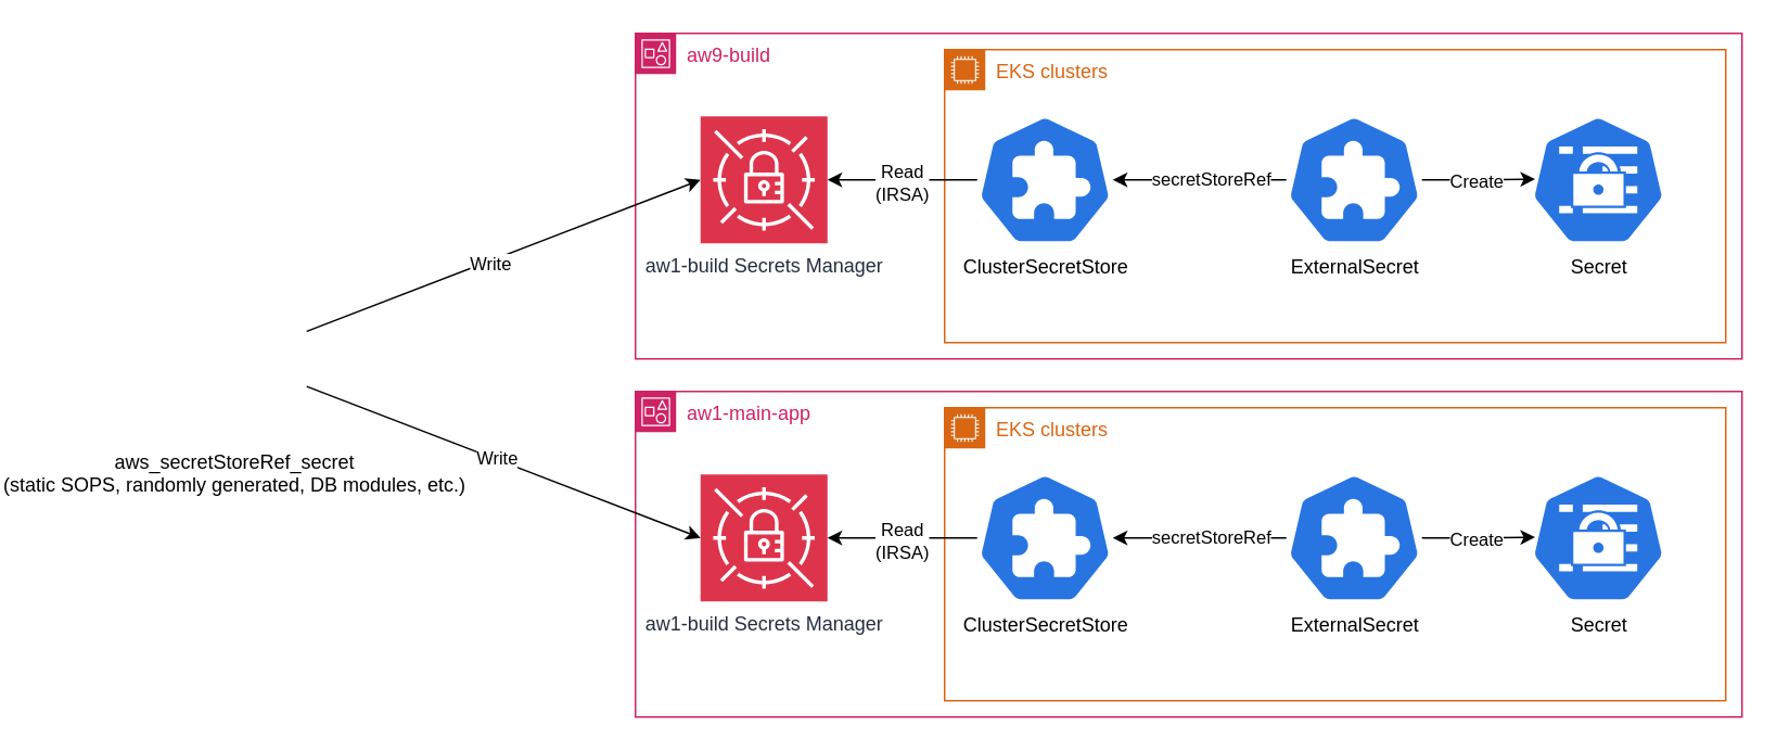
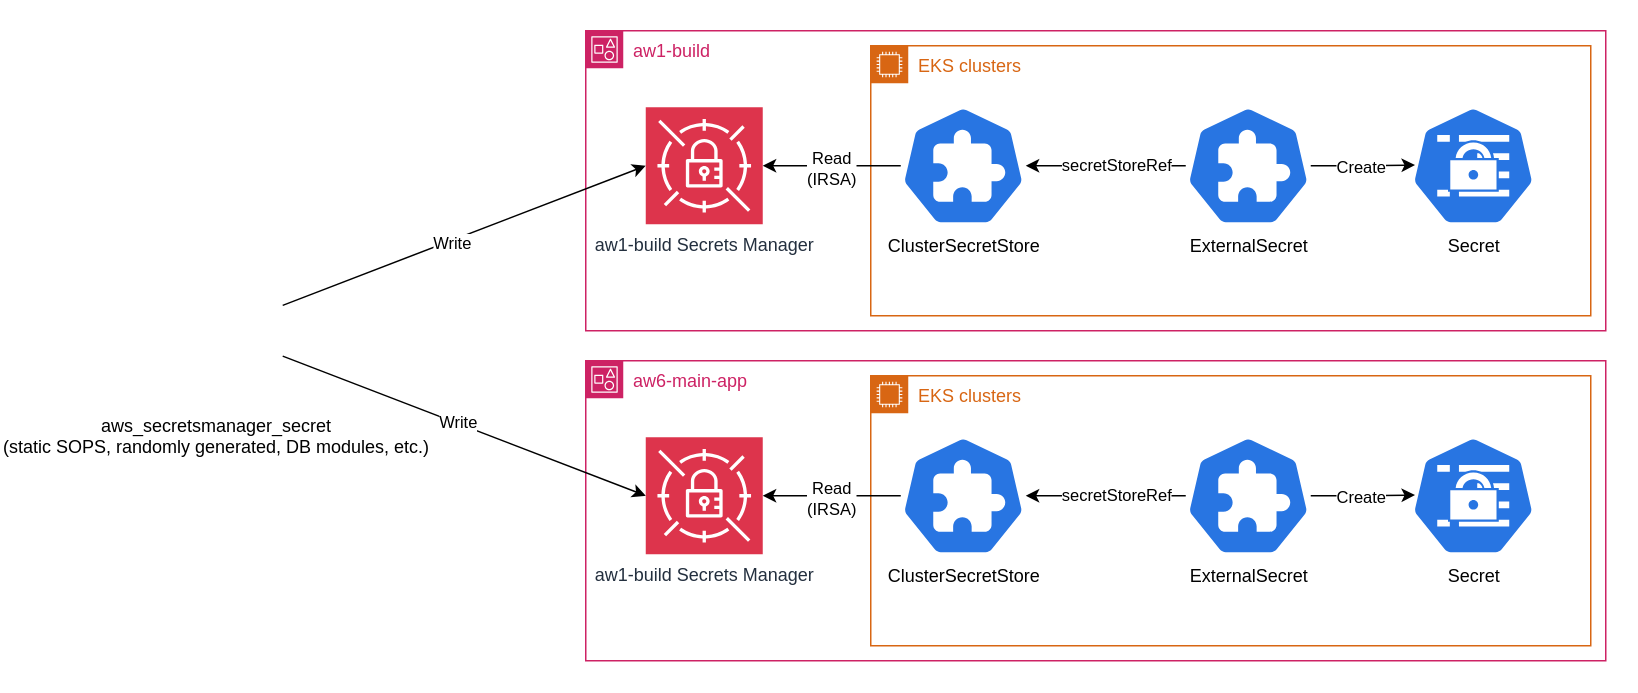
- <mxCell id="2" value="aw9-build" style="points=[[0,0],[0.25,0],[0.5,0],[0.75,0],[1,0],[1,0.25],[1,0.5],[1,0.75],[1,1],[0.75,1],[0.5,1],[0.25,1],[0,1],[0,0.75],[0,0.5],[0,0.25]];outlineConnect=0;gradientColor=none;html=1;whiteSpace=wrap;fontSize=12;fontStyle=0;container=1;pointerEvents=0;collapsible=0;recursiveResize=0;shape=mxgraph.aws4.group;grIcon=mxgraph.aws4.group_account;strokeColor=#CD2264;fillColor=none;verticalAlign=top;align=left;spacingLeft=30;fontColor=#CD2264;dashed=0;" vertex="1" parent="1"><mxGeometry x="310" y="20" width="680" height="200" as="geometry" /></mxCell>
+ <mxCell id="2" value="aw1-build" style="points=[[0,0],[0.25,0],[0.5,0],[0.75,0],[1,0],[1,0.25],[1,0.5],[1,0.75],[1,1],[0.75,1],[0.5,1],[0.25,1],[0,1],[0,0.75],[0,0.5],[0,0.25]];outlineConnect=0;gradientColor=none;html=1;whiteSpace=wrap;fontSize=12;fontStyle=0;container=1;pointerEvents=0;collapsible=0;recursiveResize=0;shape=mxgraph.aws4.group;grIcon=mxgraph.aws4.group_account;strokeColor=#CD2264;fillColor=none;verticalAlign=top;align=left;spacingLeft=30;fontColor=#CD2264;dashed=0;" vertex="1" parent="1"><mxGeometry x="310" y="20" width="680" height="200" as="geometry" /></mxCell>
- <mxCell id="14" value="aw1-main-app" style="points=[[0,0],[0.25,0],[0.5,0],[0.75,0],[1,0],[1,0.25],[1,0.5],[1,0.75],[1,1],[0.75,1],[0.5,1],[0.25,1],[0,1],[0,0.75],[0,0.5],[0,0.25]];outlineConnect=0;gradientColor=none;html=1;whiteSpace=wrap;fontSize=12;fontStyle=0;container=1;pointerEvents=0;collapsible=0;recursiveResize=0;shape=mxgraph.aws4.group;grIcon=mxgraph.aws4.group_account;strokeColor=#CD2264;fillColor=none;verticalAlign=top;align=left;spacingLeft=30;fontColor=#CD2264;dashed=0;" vertex="1" parent="1"><mxGeometry x="310" y="240" width="680" height="200" as="geometry" /></mxCell>
+ <mxCell id="14" value="aw6-main-app" style="points=[[0,0],[0.25,0],[0.5,0],[0.75,0],[1,0],[1,0.25],[1,0.5],[1,0.75],[1,1],[0.75,1],[0.5,1],[0.25,1],[0,1],[0,0.75],[0,0.5],[0,0.25]];outlineConnect=0;gradientColor=none;html=1;whiteSpace=wrap;fontSize=12;fontStyle=0;container=1;pointerEvents=0;collapsible=0;recursiveResize=0;shape=mxgraph.aws4.group;grIcon=mxgraph.aws4.group_account;strokeColor=#CD2264;fillColor=none;verticalAlign=top;align=left;spacingLeft=30;fontColor=#CD2264;dashed=0;" vertex="1" parent="1"><mxGeometry x="310" y="240" width="680" height="200" as="geometry" /></mxCell>
- <mxCell id="26" value="aws_secretStoreRef_secret&#10;(static SOPS, randomly generated, DB modules, etc.)" style="shape=image;verticalLabelPosition=bottom;labelBackgroundColor=default;verticalAlign=top;aspect=fixed;imageAspect=0;image=https://raw.githubusercontent.com/gilbarbara/logos/main/logos/terraform-icon.svg;" vertex="1" parent="1"><mxGeometry x="20" y="170" width="87.97" height="100" as="geometry" /></mxCell>
+ <mxCell id="26" value="aws_secretsmanager_secret&#10;(static SOPS, randomly generated, DB modules, etc.)" style="shape=image;verticalLabelPosition=bottom;labelBackgroundColor=default;verticalAlign=top;aspect=fixed;imageAspect=0;image=https://raw.githubusercontent.com/gilbarbara/logos/main/logos/terraform-icon.svg;" vertex="1" parent="1"><mxGeometry x="20" y="170" width="87.97" height="100" as="geometry" /></mxCell>
